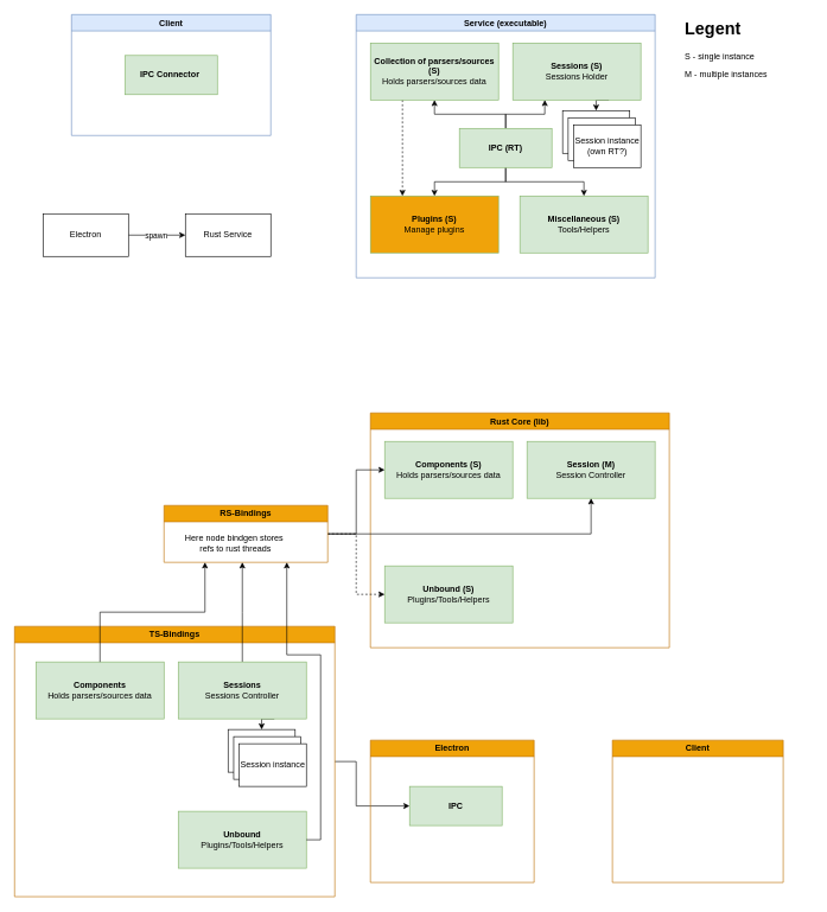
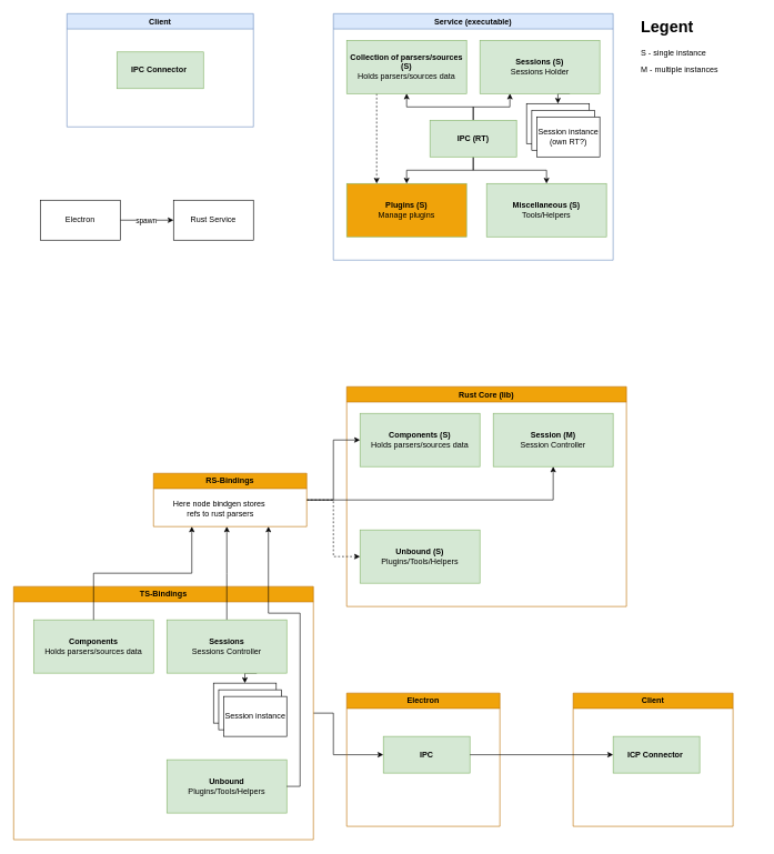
- <mxCell id="47" value="Here node bindgen stores&amp;nbsp;&lt;div&gt;refs to rust threads&lt;/div&gt;" style="text;html=1;align=center;verticalAlign=middle;resizable=0;points=[];autosize=1;strokeColor=none;fillColor=none;" parent="1" vertex="1"><mxGeometry x="250" y="743" width="160" height="40" as="geometry" /></mxCell>
+ <mxCell id="47" value="Here node bindgen stores&amp;nbsp;&lt;div&gt;refs to rust parsers&lt;/div&gt;" style="text;html=1;align=center;verticalAlign=middle;resizable=0;points=[];autosize=1;strokeColor=none;fillColor=none;" parent="1" vertex="1"><mxGeometry x="250" y="743" width="160" height="40" as="geometry" /></mxCell>
+ <mxCell id="45" style="edgeStyle=orthogonalEdgeStyle;rounded=0;orthogonalLoop=1;jettySize=auto;html=1;exitX=1;exitY=0.5;exitDx=0;exitDy=0;entryX=0;entryY=0.5;entryDx=0;entryDy=0;" parent="1" source="42" target="44" edge="1"><mxGeometry relative="1" as="geometry" /></mxCell>
+ <mxCell id="44" value="&lt;b&gt;ICP Connector&lt;/b&gt;&lt;span style=&quot;background-color: transparent; color: light-dark(rgb(0, 0, 0), rgb(255, 255, 255));&quot;&gt;&amp;nbsp;&lt;/span&gt;" style="rounded=0;whiteSpace=wrap;html=1;fillColor=#d5e8d4;strokeColor=#82b366;" parent="43" vertex="1"><mxGeometry x="60" y="65" width="130" height="55" as="geometry" /></mxCell>
